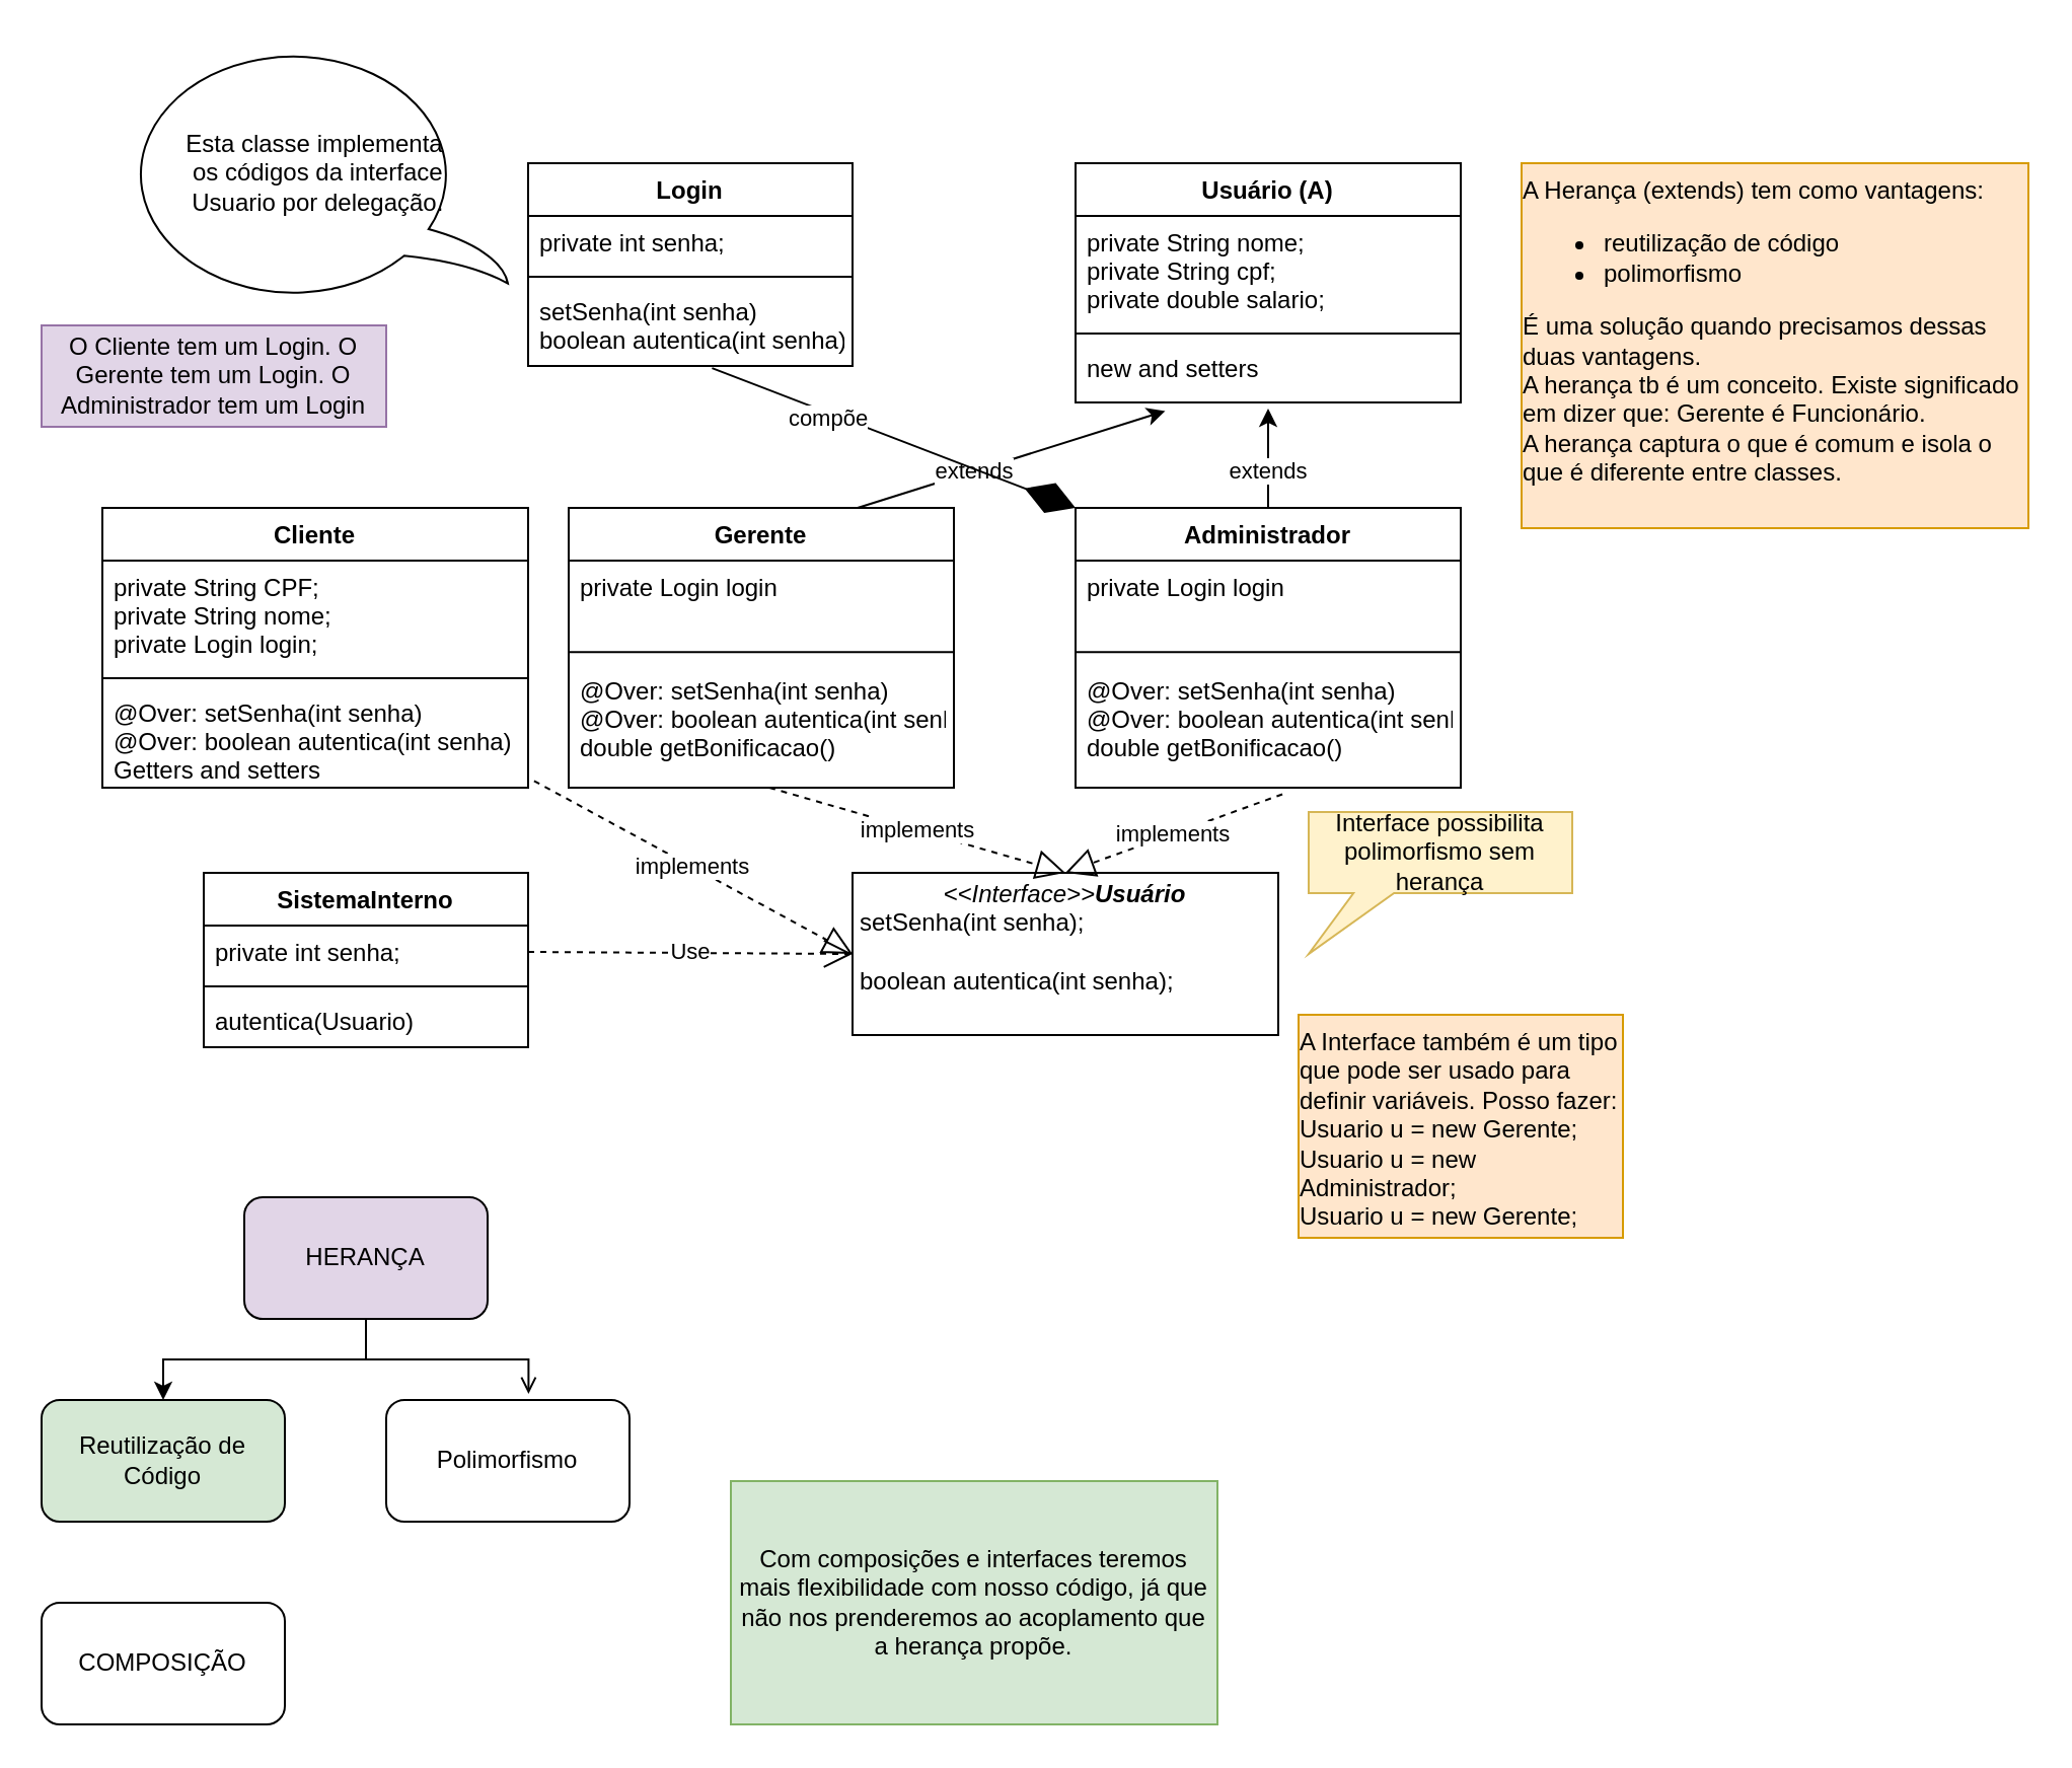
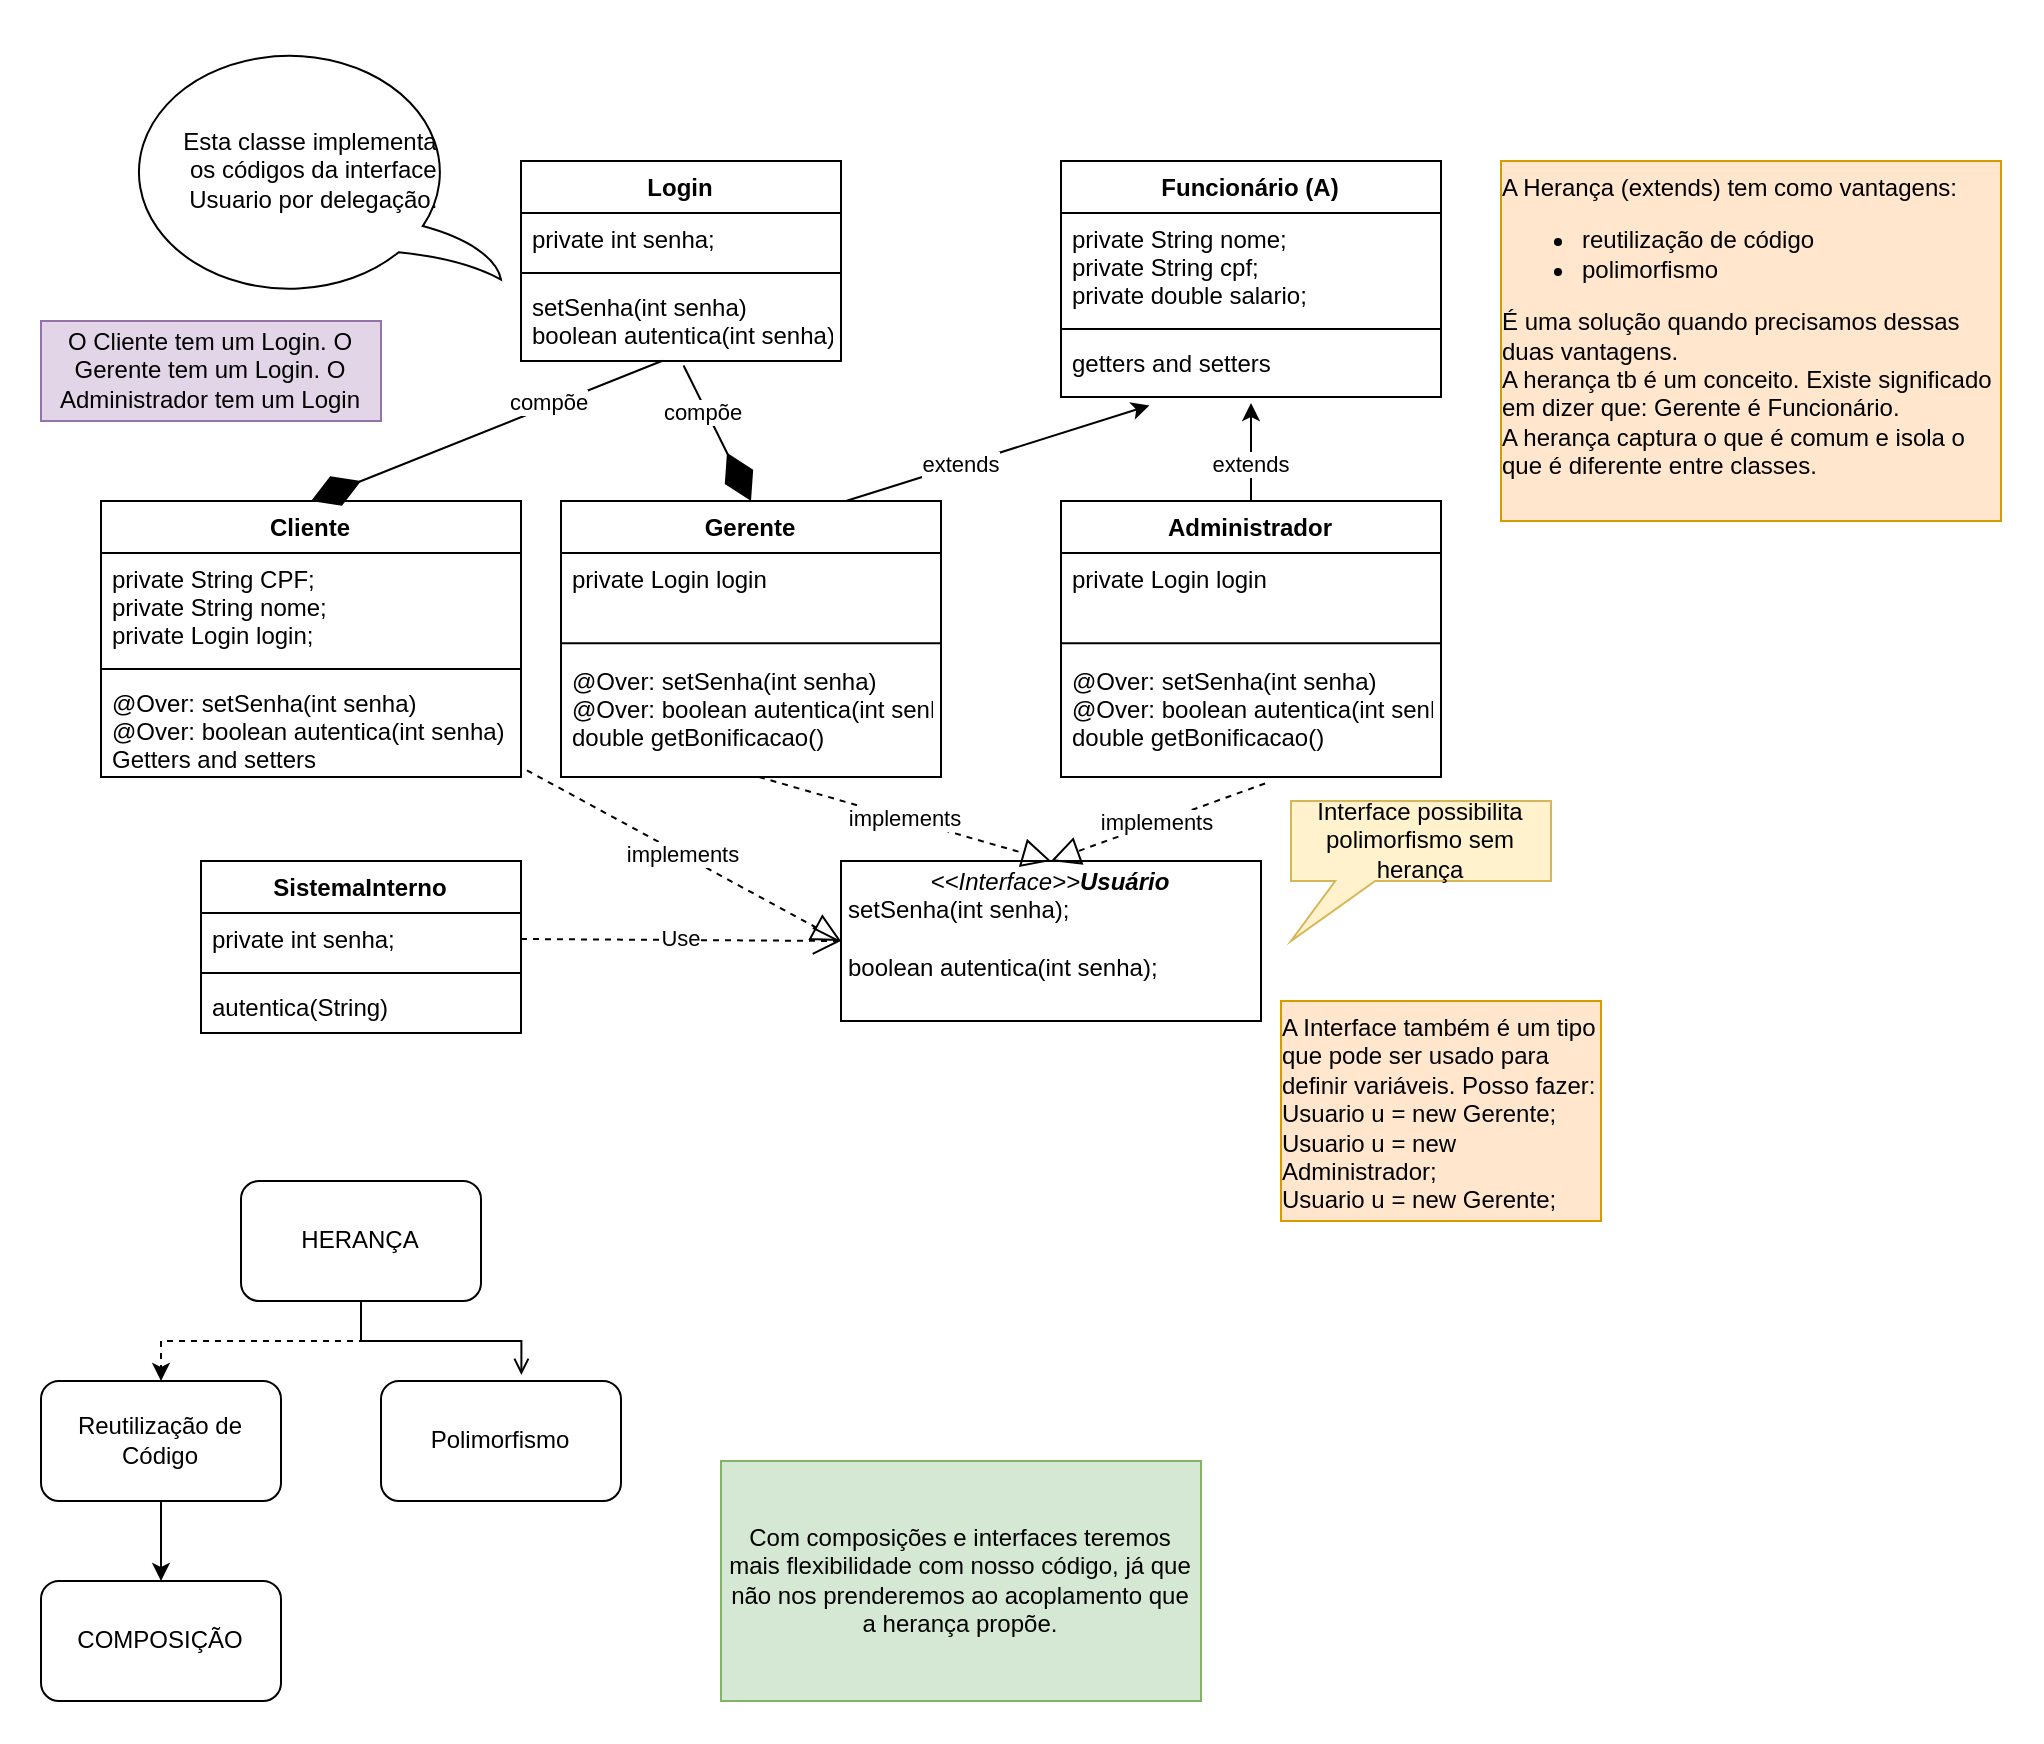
- <mxCell id="21" value="Usuário (A)" style="swimlane;fontStyle=1;align=center;verticalAlign=top;childLayout=stackLayout;horizontal=1;startSize=26;horizontalStack=0;resizeParent=1;resizeParentMax=0;resizeLast=0;collapsible=1;marginBottom=0;" vertex="1" parent="20"><mxGeometry width="190" height="118" as="geometry" /></mxCell>
+ <mxCell id="21" value="Funcionário (A)" style="swimlane;fontStyle=1;align=center;verticalAlign=top;childLayout=stackLayout;horizontal=1;startSize=26;horizontalStack=0;resizeParent=1;resizeParentMax=0;resizeLast=0;collapsible=1;marginBottom=0;" vertex="1" parent="20"><mxGeometry width="190" height="118" as="geometry" /></mxCell>
- <mxCell id="24" value="new and setters" style="text;strokeColor=none;fillColor=none;align=left;verticalAlign=top;spacingLeft=4;spacingRight=4;overflow=hidden;rotatable=0;points=[[0,0.5],[1,0.5]];portConstraint=eastwest;" vertex="1" parent="21"><mxGeometry y="88" width="190" height="30" as="geometry" /></mxCell>
+ <mxCell id="24" value="getters and setters" style="text;strokeColor=none;fillColor=none;align=left;verticalAlign=top;spacingLeft=4;spacingRight=4;overflow=hidden;rotatable=0;points=[[0,0.5],[1,0.5]];portConstraint=eastwest;" vertex="1" parent="21"><mxGeometry y="88" width="190" height="30" as="geometry" /></mxCell>
+ <mxCell id="38" value="" style="endArrow=diamondThin;endFill=1;endSize=24;html=1;exitX=0.508;exitY=1.056;exitDx=0;exitDy=0;exitPerimeter=0;entryX=0.5;entryY=0;entryDx=0;entryDy=0;" edge="1" parent="1" source="30" target="6"><mxGeometry width="160" relative="1" as="geometry"><mxPoint x="210" y="190" as="sourcePoint" /><mxPoint x="310" y="230" as="targetPoint" /></mxGeometry></mxCell>
+ <mxCell id="39" value="compõe" style="edgeLabel;html=1;align=center;verticalAlign=middle;resizable=0;points=[];" vertex="1" connectable="0" parent="38"><mxGeometry x="-0.35" y="-2" relative="1" as="geometry"><mxPoint as="offset" /></mxGeometry></mxCell>
- <mxCell id="40" value="" style="endArrow=diamondThin;endFill=1;endSize=24;html=1;exitX=0.567;exitY=1.026;exitDx=0;exitDy=0;exitPerimeter=0;entryX=0;entryY=0;entryDx=0;entryDy=0;" edge="1" parent="1" source="30" target="52"><mxGeometry width="160" relative="1" as="geometry"><mxPoint x="477" y="250" as="sourcePoint" /><mxPoint x="450" y="182" as="targetPoint" /></mxGeometry></mxCell>
- <mxCell id="41" value="compõe" style="edgeLabel;html=1;align=center;verticalAlign=middle;resizable=0;points=[];" vertex="1" connectable="0" parent="40"><mxGeometry x="-0.35" y="-2" relative="1" as="geometry"><mxPoint as="offset" /></mxGeometry></mxCell>
+ <mxCell id="48" value="" style="endArrow=diamondThin;endFill=1;endSize=24;html=1;exitX=0.442;exitY=0.997;exitDx=0;exitDy=0;exitPerimeter=0;entryX=0.5;entryY=0;entryDx=0;entryDy=0;" edge="1" parent="1" source="30" target="44"><mxGeometry width="160" relative="1" as="geometry"><mxPoint x="337" y="268" as="sourcePoint" /><mxPoint x="180" y="182" as="targetPoint" /></mxGeometry></mxCell>
+ <mxCell id="49" value="compõe" style="edgeLabel;html=1;align=center;verticalAlign=middle;resizable=0;points=[];" vertex="1" connectable="0" parent="48"><mxGeometry x="-0.35" y="-2" relative="1" as="geometry"><mxPoint as="offset" /></mxGeometry></mxCell>
- <mxCell id="16" value="autentica(Usuario)" style="text;strokeColor=none;fillColor=none;align=left;verticalAlign=top;spacingLeft=4;spacingRight=4;overflow=hidden;rotatable=0;points=[[0,0.5],[1,0.5]];portConstraint=eastwest;" vertex="1" parent="13"><mxGeometry y="60" width="160" height="26" as="geometry" /></mxCell>
+ <mxCell id="16" value="autentica(String)" style="text;strokeColor=none;fillColor=none;align=left;verticalAlign=top;spacingLeft=4;spacingRight=4;overflow=hidden;rotatable=0;points=[[0,0.5],[1,0.5]];portConstraint=eastwest;" vertex="1" parent="13"><mxGeometry y="60" width="160" height="26" as="geometry" /></mxCell>
- <mxCell id="59" value="HERANÇA" style="rounded=1;whiteSpace=wrap;html=1;align=center;fillColor=#e1d5e7;" vertex="1" parent="1"><mxGeometry x="120" y="590" width="120" height="60" as="geometry" /></mxCell>
+ <mxCell id="59" value="HERANÇA" style="rounded=1;whiteSpace=wrap;html=1;align=center;" vertex="1" parent="1"><mxGeometry x="120" y="590" width="120" height="60" as="geometry" /></mxCell>
- <mxCell id="57" style="edgeStyle=orthogonalEdgeStyle;rounded=0;orthogonalLoop=1;jettySize=auto;html=1;entryX=0.5;entryY=0;entryDx=0;entryDy=0;" edge="1" parent="1" source="59" target="61"><mxGeometry relative="1" as="geometry" /></mxCell>
+ <mxCell id="57" style="edgeStyle=orthogonalEdgeStyle;rounded=0;orthogonalLoop=1;jettySize=auto;html=1;entryX=0.5;entryY=0;entryDx=0;entryDy=0;dashed=1;" edge="1" parent="1" source="59" target="61"><mxGeometry relative="1" as="geometry" /></mxCell>
- <mxCell id="61" value="Reutilização de Código" style="rounded=1;whiteSpace=wrap;html=1;align=center;fillColor=#d5e8d4;" vertex="1" parent="1"><mxGeometry x="20" y="690" width="120" height="60" as="geometry" /></mxCell>
+ <mxCell id="61" value="Reutilização de Código" style="rounded=1;whiteSpace=wrap;html=1;align=center;" vertex="1" parent="1"><mxGeometry x="20" y="690" width="120" height="60" as="geometry" /></mxCell>
+ <mxCell id="60" style="edgeStyle=orthogonalEdgeStyle;rounded=0;orthogonalLoop=1;jettySize=auto;html=1;entryX=0.5;entryY=0;entryDx=0;entryDy=0;" edge="1" parent="1" source="61" target="63"><mxGeometry relative="1" as="geometry" /></mxCell>
